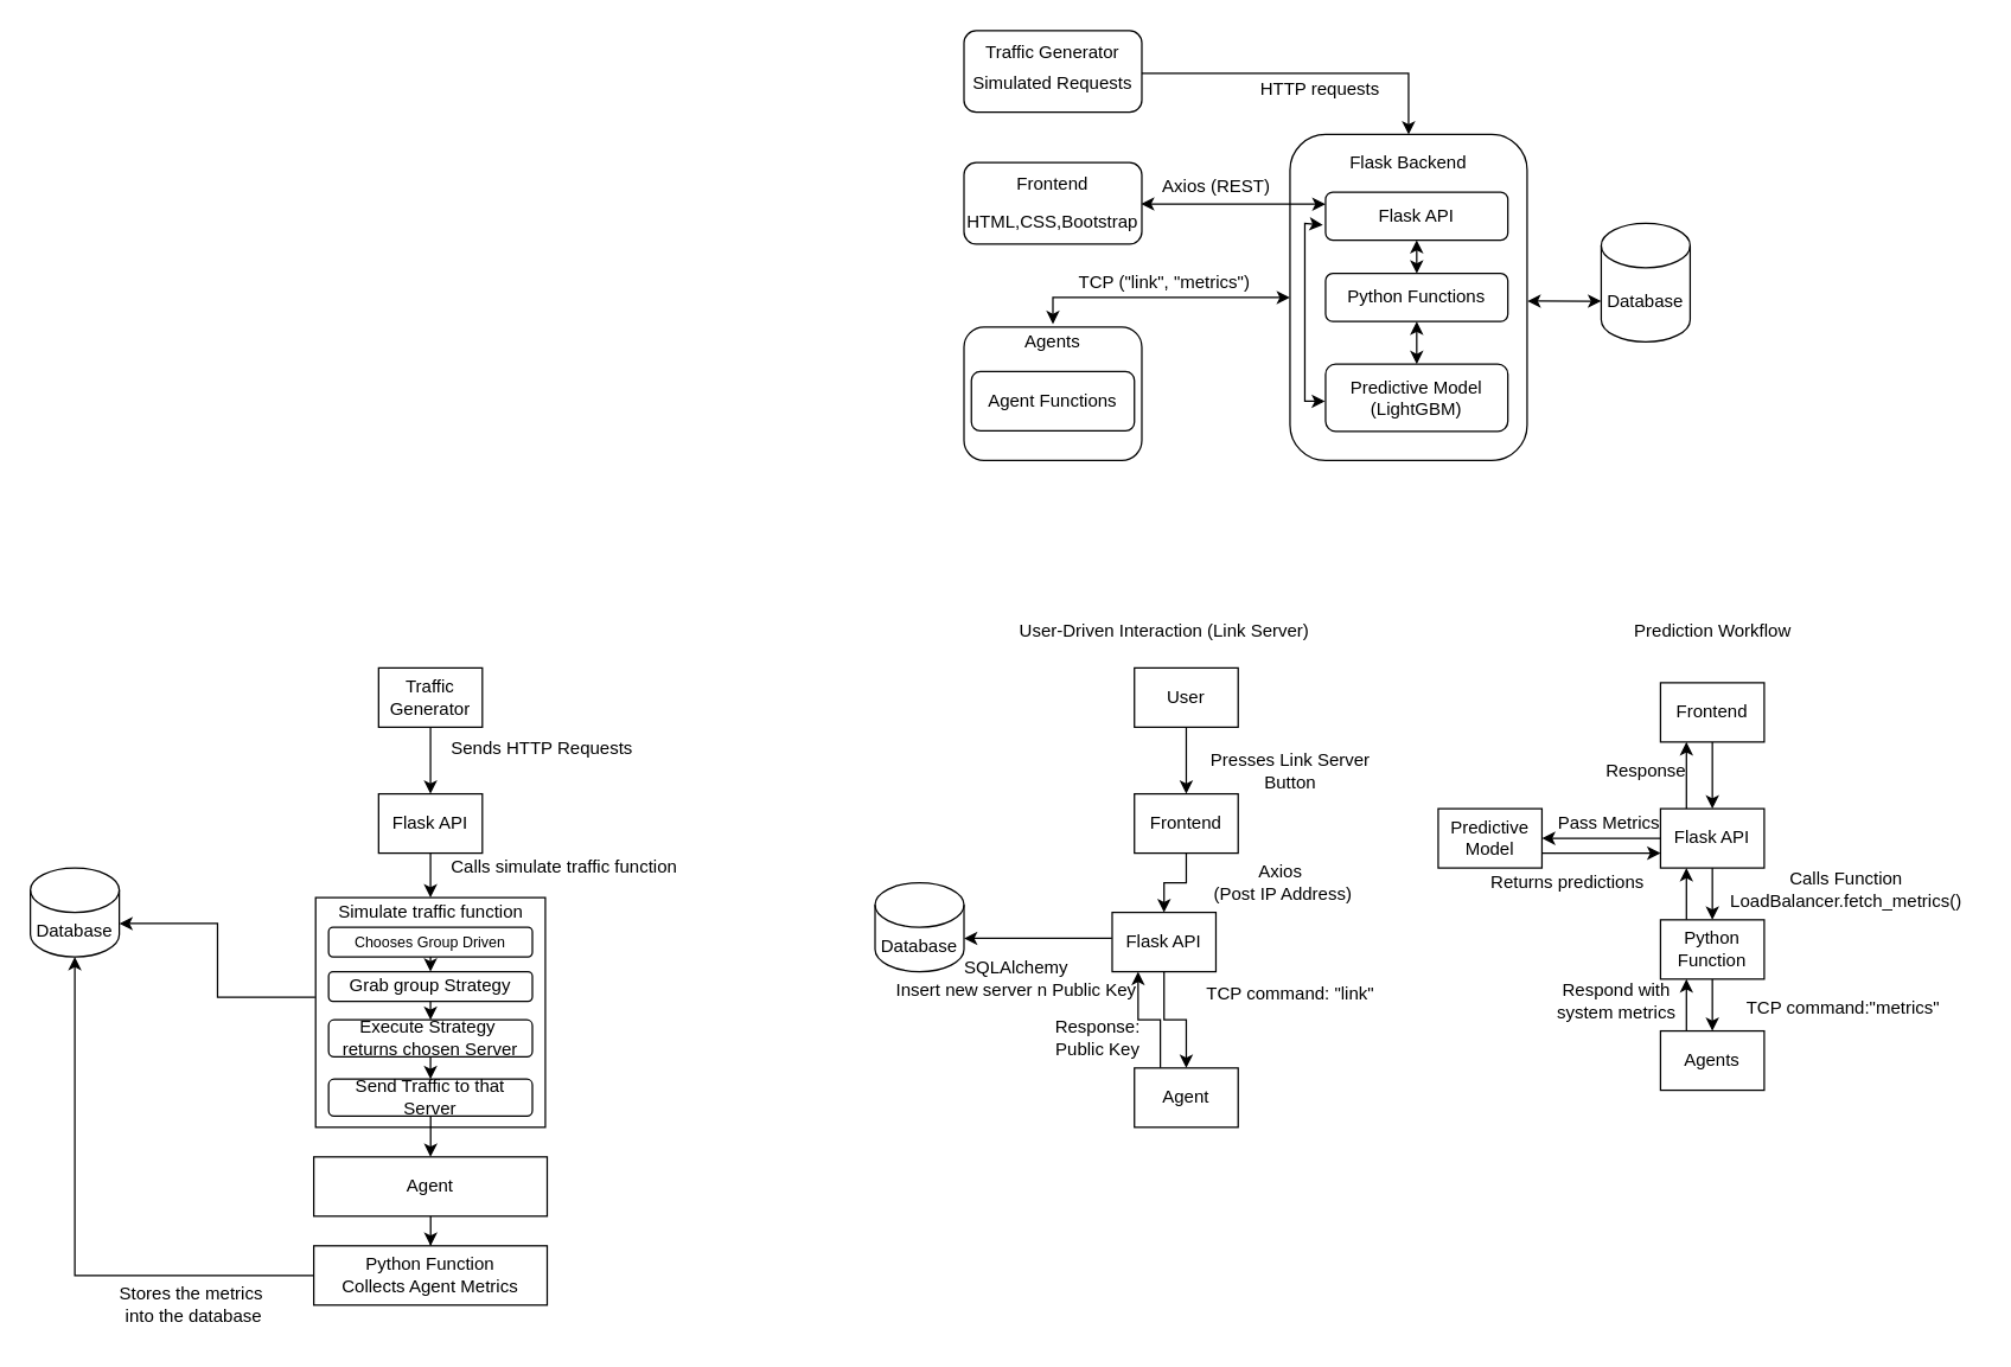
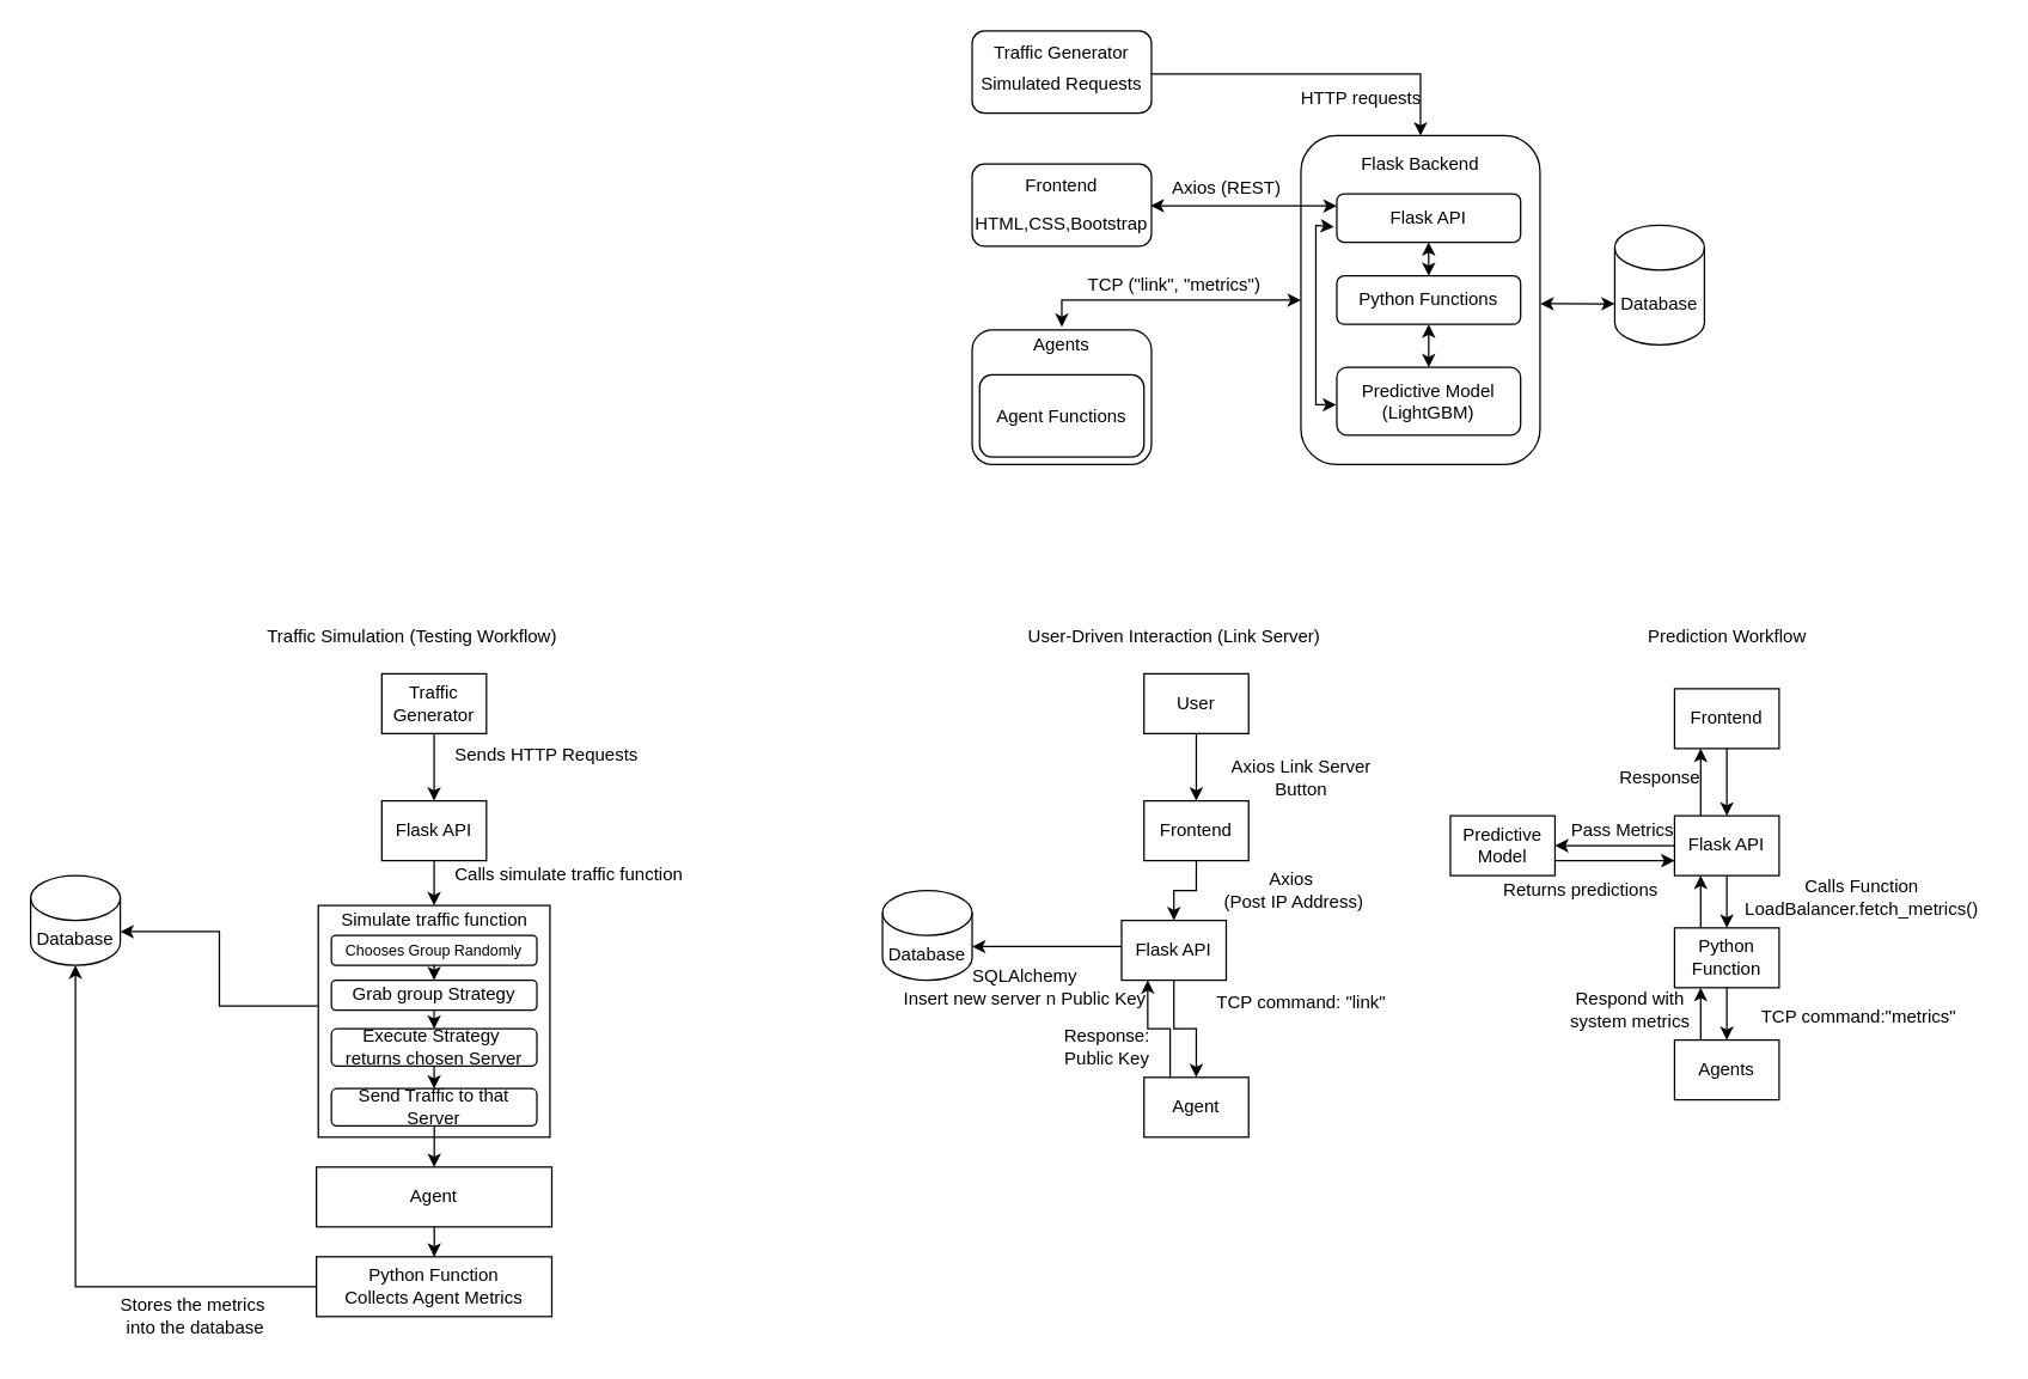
- <mxCell id="30" value="HTTP requests" style="text;html=1;align=center;verticalAlign=middle;resizable=0;points=[];autosize=1;strokeColor=none;fillColor=none;" vertex="1" parent="1"><mxGeometry x="840" y="45" width="100" height="30" as="geometry" /></mxCell>
+ <mxCell id="30" value="HTTP requests" style="text;html=1;align=center;verticalAlign=middle;resizable=0;points=[];autosize=1;strokeColor=none;fillColor=none;" vertex="1" parent="1"><mxGeometry x="860" y="50" width="100" height="30" as="geometry" /></mxCell>
- <mxCell id="15" value="Agent Functions" style="rounded=1;whiteSpace=wrap;html=1;" vertex="1" parent="13"><mxGeometry x="5" y="30" width="110" height="40" as="geometry" /></mxCell>
+ <mxCell id="15" value="Agent Functions" style="rounded=1;whiteSpace=wrap;html=1;" vertex="1" parent="13"><mxGeometry x="5" y="30" width="110" height="55" as="geometry" /></mxCell>
+ <mxCell id="76" value="Traffic Simulation (Testing Workflow)" style="text;html=1;align=center;verticalAlign=middle;resizable=0;points=[];autosize=1;strokeColor=none;fillColor=none;" vertex="1" parent="1"><mxGeometry x="165" y="410" width="220" height="30" as="geometry" /></mxCell>
- <mxCell id="35" value="&lt;div&gt;Presses Link Server&lt;/div&gt;&lt;div&gt;Button&lt;/div&gt;" style="text;html=1;align=center;verticalAlign=middle;resizable=0;points=[];autosize=1;strokeColor=none;fillColor=none;" vertex="1" parent="1"><mxGeometry x="805" y="500" width="130" height="40" as="geometry" /></mxCell>
+ <mxCell id="35" value="&lt;div&gt;Axios Link Server&lt;/div&gt;&lt;div&gt;Button&lt;/div&gt;" style="text;html=1;align=center;verticalAlign=middle;resizable=0;points=[];autosize=1;strokeColor=none;fillColor=none;" vertex="1" parent="1"><mxGeometry x="805" y="500" width="130" height="40" as="geometry" /></mxCell>
- <mxCell id="78" value="&lt;font style=&quot;font-size: 10px;&quot;&gt;Chooses Group Driven&lt;/font&gt;" style="rounded=1;whiteSpace=wrap;html=1;" vertex="1" parent="1"><mxGeometry x="221.25" y="625" width="137.5" height="20" as="geometry" /></mxCell>
+ <mxCell id="78" value="&lt;font style=&quot;font-size: 10px;&quot;&gt;Chooses Group Randomly&lt;/font&gt;" style="rounded=1;whiteSpace=wrap;html=1;" vertex="1" parent="1"><mxGeometry x="221.25" y="625" width="137.5" height="20" as="geometry" /></mxCell>
